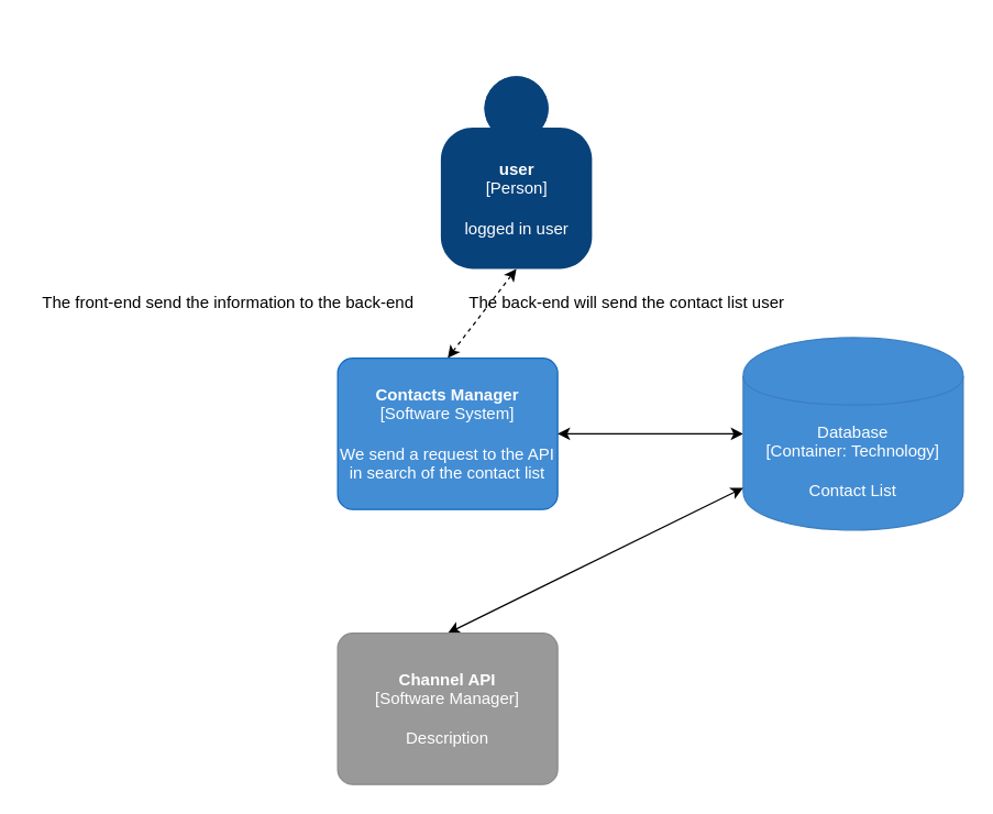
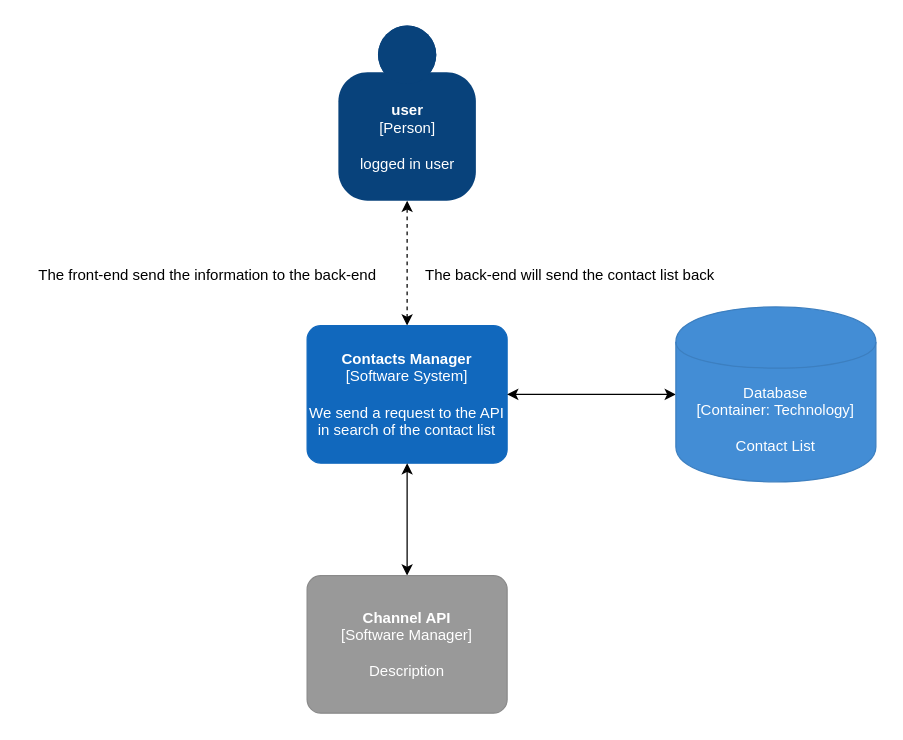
- <mxCell id="6" value="&lt;b&gt;user&lt;/b&gt;&lt;div&gt;[Person]&lt;/div&gt;&lt;br&gt;&lt;div&gt;logged in user&lt;/div&gt;" style="html=1;dashed=0;whitespace=wrap;fillColor=#08427b;strokeColor=none;fontColor=#ffffff;shape=mxgraph.c4.person;align=center;metaEdit=1;points=[[0.5,0,0],[1,0.5,0],[1,0.75,0],[0.75,1,0],[0.5,1,0],[0.25,1,0],[0,0.75,0],[0,0.5,0]];metaData={&quot;c4Type&quot;:{&quot;editable&quot;:false}};" parent="1" vertex="1"><mxGeometry x="320" y="55" width="110.0" height="140" as="geometry" /></mxCell>
+ <mxCell id="6" value="&lt;b&gt;user&lt;/b&gt;&lt;div&gt;[Person]&lt;/div&gt;&lt;br&gt;&lt;div&gt;logged in user&lt;/div&gt;" style="html=1;dashed=0;whitespace=wrap;fillColor=#08427b;strokeColor=none;fontColor=#ffffff;shape=mxgraph.c4.person;align=center;metaEdit=1;points=[[0.5,0,0],[1,0.5,0],[1,0.75,0],[0.75,1,0],[0.5,1,0],[0.25,1,0],[0,0.75,0],[0,0.5,0]];metaData={&quot;c4Type&quot;:{&quot;editable&quot;:false}};" parent="1" vertex="1"><mxGeometry x="270" y="20" width="110.0" height="140" as="geometry" /></mxCell>
- <mxCell id="4" value="The back-end will send the contact list user" style="text;html=1;align=center;verticalAlign=middle;resizable=0;points=[];autosize=1;" parent="1" vertex="1"><mxGeometry x="330" y="210" width="250" height="20" as="geometry" /></mxCell>
+ <mxCell id="4" value="The back-end will send the contact list back" style="text;html=1;align=center;verticalAlign=middle;resizable=0;points=[];autosize=1;" parent="1" vertex="1"><mxGeometry x="330" y="210" width="250" height="20" as="geometry" /></mxCell>
- <mxCell id="5" value="&lt;b&gt;Contacts Manager&lt;/b&gt;&lt;div&gt;[Software System]&lt;/div&gt;&lt;br&gt;&lt;div&gt;We send a request to the API in search of the contact list&lt;/div&gt;" style="rounded=1;whiteSpace=wrap;html=1;labelBackgroundColor=none;fillColor=#438dd5;fontColor=#ffffff;align=center;arcSize=10;strokeColor=#1168BD;metaEdit=1;metaData={&quot;c4Type&quot;:{&quot;editable&quot;:false}};points=[[0.25,0,0],[0.5,0,0],[0.75,0,0],[1,0.25,0],[1,0.5,0],[1,0.75,0],[0.75,1,0],[0.5,1,0],[0.25,1,0],[0,0.75,0],[0,0.5,0],[0,0.25,0]];" parent="1" vertex="1"><mxGeometry x="245" y="260" width="160" height="110.0" as="geometry" /></mxCell>
+ <mxCell id="5" value="&lt;b&gt;Contacts Manager&lt;/b&gt;&lt;div&gt;[Software System]&lt;/div&gt;&lt;br&gt;&lt;div&gt;We send a request to the API in search of the contact list&lt;/div&gt;" style="rounded=1;whiteSpace=wrap;html=1;labelBackgroundColor=none;fillColor=#1168BD;fontColor=#ffffff;align=center;arcSize=10;strokeColor=#1168BD;metaEdit=1;metaData={&quot;c4Type&quot;:{&quot;editable&quot;:false}};points=[[0.25,0,0],[0.5,0,0],[0.75,0,0],[1,0.25,0],[1,0.5,0],[1,0.75,0],[0.75,1,0],[0.5,1,0],[0.25,1,0],[0,0.75,0],[0,0.5,0],[0,0.25,0]];" parent="1" vertex="1"><mxGeometry x="245" y="260" width="160" height="110.0" as="geometry" /></mxCell>
- <mxCell id="9" value="" style="endArrow=classic;startArrow=classic;html=1;exitX=0.5;exitY=0;exitDx=0;exitDy=0;exitPerimeter=0;" parent="1" source="10" target="8" edge="1"><mxGeometry width="50" height="50" relative="1" as="geometry"><mxPoint x="330" y="440" as="sourcePoint" /><mxPoint x="380" y="390" as="targetPoint" /></mxGeometry></mxCell>
+ <mxCell id="9" value="" style="endArrow=classic;startArrow=classic;html=1;entryX=0.5;entryY=1;entryDx=0;entryDy=0;entryPerimeter=0;exitX=0.5;exitY=0;exitDx=0;exitDy=0;exitPerimeter=0;" parent="1" source="10" target="5" edge="1"><mxGeometry width="50" height="50" relative="1" as="geometry"><mxPoint x="330" y="440" as="sourcePoint" /><mxPoint x="380" y="390" as="targetPoint" /></mxGeometry></mxCell>
